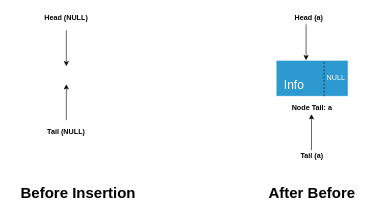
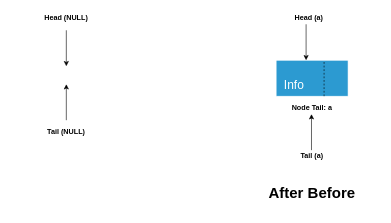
- <mxCell id="16" value="NULL" style="text;html=1;strokeColor=none;fillColor=none;align=center;verticalAlign=middle;whiteSpace=wrap;rounded=0;fontSize=12;fontColor=#FFFFFF;" vertex="1" parent="1"><mxGeometry x="540" y="120" width="40" height="20" as="geometry" /></mxCell>
- <mxCell id="13" value="Before Insertion" style="text;html=1;strokeColor=none;fillColor=none;align=center;verticalAlign=middle;whiteSpace=wrap;rounded=0;fontSize=25;fontStyle=1" vertex="1" parent="1"><mxGeometry x="20" y="290" width="220" height="60" as="geometry" /></mxCell>
